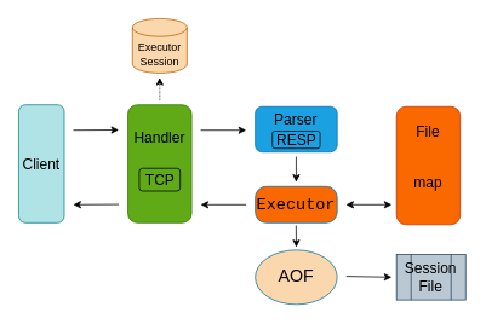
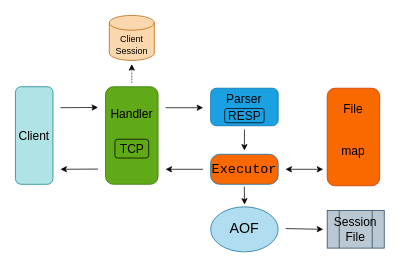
- <mxCell id="12" value="&lt;p style=&quot;line-height: 90%;&quot;&gt;&lt;font style=&quot;font-size: 12px;&quot;&gt;Executor&lt;br&gt;Session&lt;/font&gt;&lt;/p&gt;" style="shape=cylinder3;whiteSpace=wrap;html=1;boundedLbl=1;backgroundOutline=1;size=9.854;labelBackgroundColor=none;strokeColor=#b46504;fontSize=16;fillColor=#fad7ac;" vertex="1" parent="1"><mxGeometry x="145" y="20" width="60" height="60" as="geometry" /></mxCell>
+ <mxCell id="12" value="&lt;p style=&quot;line-height: 90%;&quot;&gt;&lt;font style=&quot;font-size: 12px;&quot;&gt;Client&lt;br&gt;Session&lt;/font&gt;&lt;/p&gt;" style="shape=cylinder3;whiteSpace=wrap;html=1;boundedLbl=1;backgroundOutline=1;size=9.854;labelBackgroundColor=none;strokeColor=#b46504;fontSize=16;fillColor=#fad7ac;" vertex="1" parent="1"><mxGeometry x="145" y="20" width="60" height="60" as="geometry" /></mxCell>
- <mxCell id="17" value="AOF" style="ellipse;whiteSpace=wrap;html=1;labelBackgroundColor=none;strokeColor=#10739e;fontSize=19;fillColor=#fad7ac;" vertex="1" parent="1"><mxGeometry x="280" y="275" width="90" height="60" as="geometry" /></mxCell>
+ <mxCell id="17" value="AOF" style="ellipse;whiteSpace=wrap;html=1;labelBackgroundColor=none;strokeColor=#10739e;fontSize=19;fillColor=#b1ddf0;" vertex="1" parent="1"><mxGeometry x="280" y="275" width="90" height="60" as="geometry" /></mxCell>
